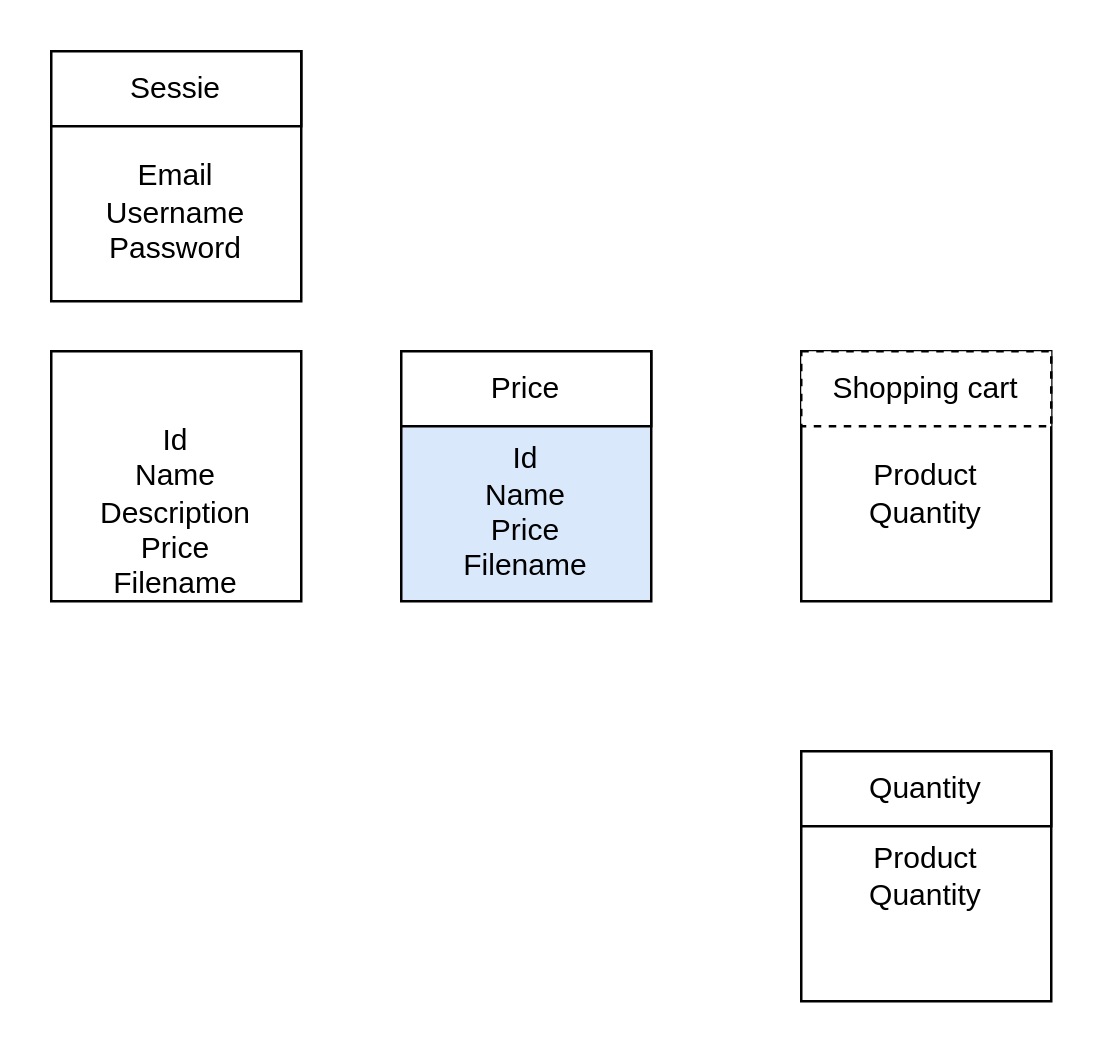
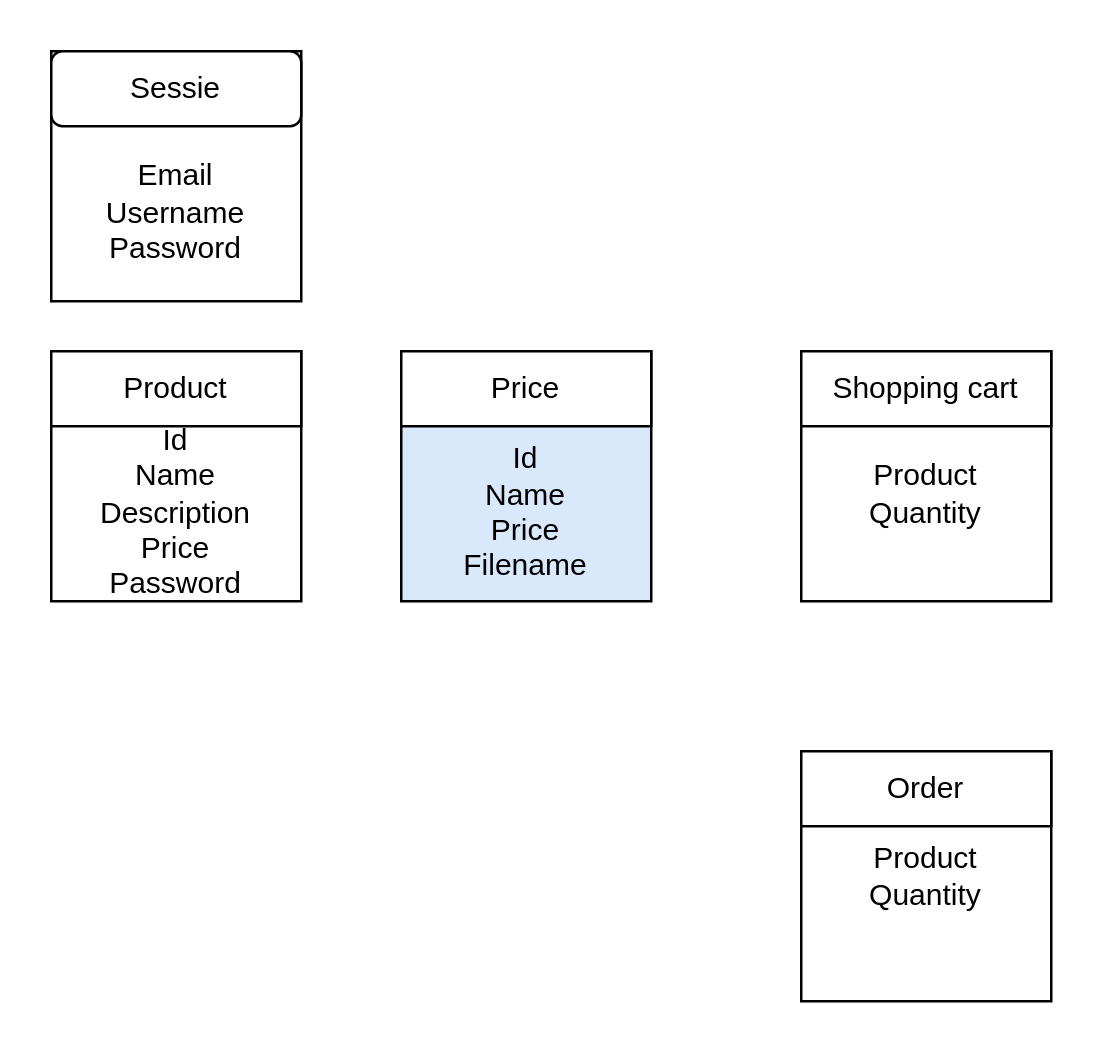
- <mxCell id="3" value="Sessie" style="rounded=0;whiteSpace=wrap;html=1;" parent="1" vertex="1"><mxGeometry x="20" y="20" width="100" height="30" as="geometry" /></mxCell>
+ <mxCell id="3" value="Sessie" style="whiteSpace=wrap;html=1;rounded=1;" parent="1" vertex="1"><mxGeometry x="20" y="20" width="100" height="30" as="geometry" /></mxCell>
+ <mxCell id="5" value="Product" style="rounded=0;whiteSpace=wrap;html=1;" parent="1" vertex="1"><mxGeometry x="20" y="140" width="100" height="30" as="geometry" /></mxCell>
- <mxCell id="9" value="Shopping cart" style="rounded=0;whiteSpace=wrap;html=1;dashed=1;" parent="1" vertex="1"><mxGeometry x="320" y="140" width="100" height="30" as="geometry" /></mxCell>
+ <mxCell id="9" value="Shopping cart" style="rounded=0;whiteSpace=wrap;html=1;" parent="1" vertex="1"><mxGeometry x="320" y="140" width="100" height="30" as="geometry" /></mxCell>
- <mxCell id="4" value="&lt;div&gt;&lt;br&gt;&lt;/div&gt;&lt;div&gt;&lt;br&gt;&lt;/div&gt;&lt;div&gt;Id &lt;br&gt;&lt;/div&gt;&lt;div&gt;Name&lt;/div&gt;&lt;div&gt;Description&lt;/div&gt;&lt;div&gt;Price&lt;/div&gt;&lt;div&gt;Filename&lt;br&gt;&lt;/div&gt;" style="whiteSpace=wrap;html=1;aspect=fixed;" parent="1" vertex="1"><mxGeometry x="20" y="140" width="100" height="100" as="geometry" /></mxCell>
+ <mxCell id="4" value="&lt;div&gt;&lt;br&gt;&lt;/div&gt;&lt;div&gt;&lt;br&gt;&lt;/div&gt;&lt;div&gt;Id &lt;br&gt;&lt;/div&gt;&lt;div&gt;Name&lt;/div&gt;&lt;div&gt;Description&lt;/div&gt;&lt;div&gt;Price&lt;/div&gt;&lt;div&gt;Password&lt;br&gt;&lt;/div&gt;" style="whiteSpace=wrap;html=1;aspect=fixed;" parent="1" vertex="1"><mxGeometry x="20" y="140" width="100" height="100" as="geometry" /></mxCell>
- <mxCell id="11" value="Quantity" style="rounded=0;whiteSpace=wrap;html=1;" parent="1" vertex="1"><mxGeometry x="320" y="300" width="100" height="30" as="geometry" /></mxCell>
+ <mxCell id="11" value="Order" style="rounded=0;whiteSpace=wrap;html=1;" parent="1" vertex="1"><mxGeometry x="320" y="300" width="100" height="30" as="geometry" /></mxCell>
